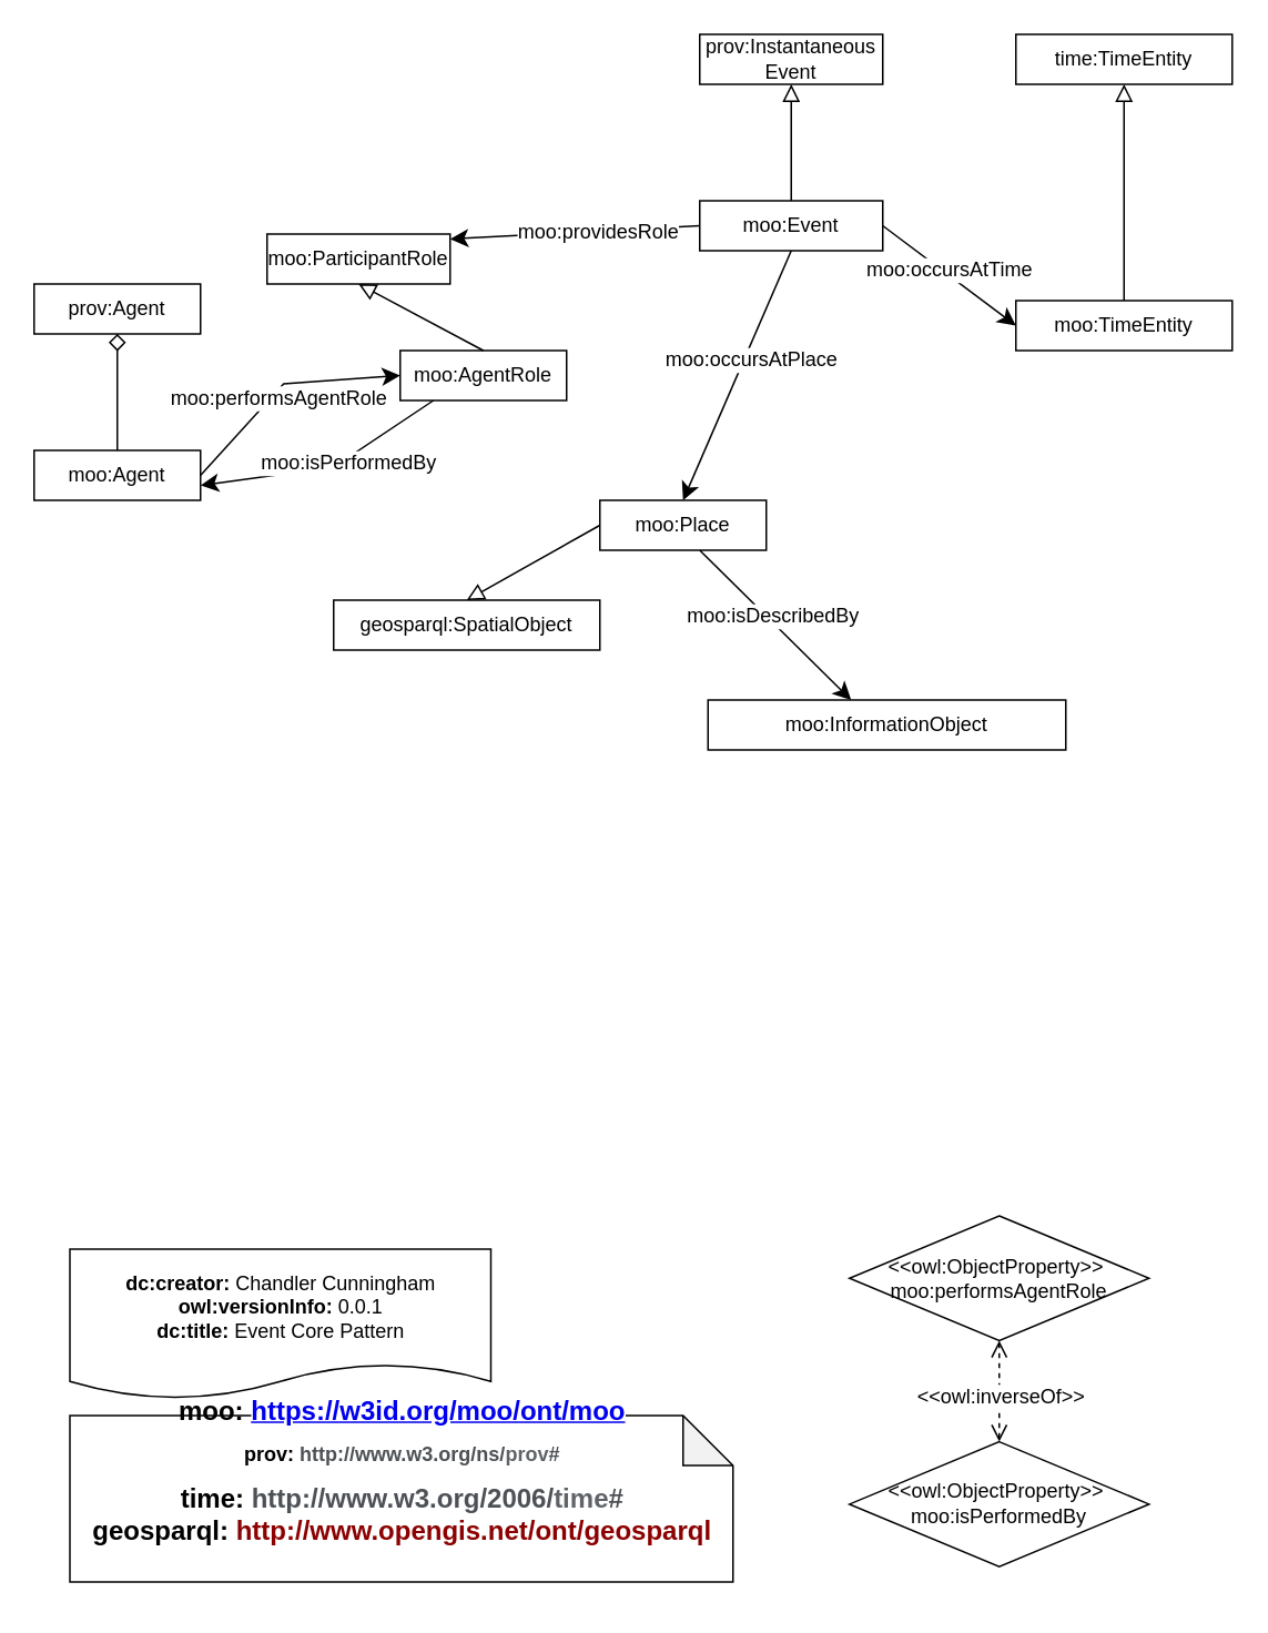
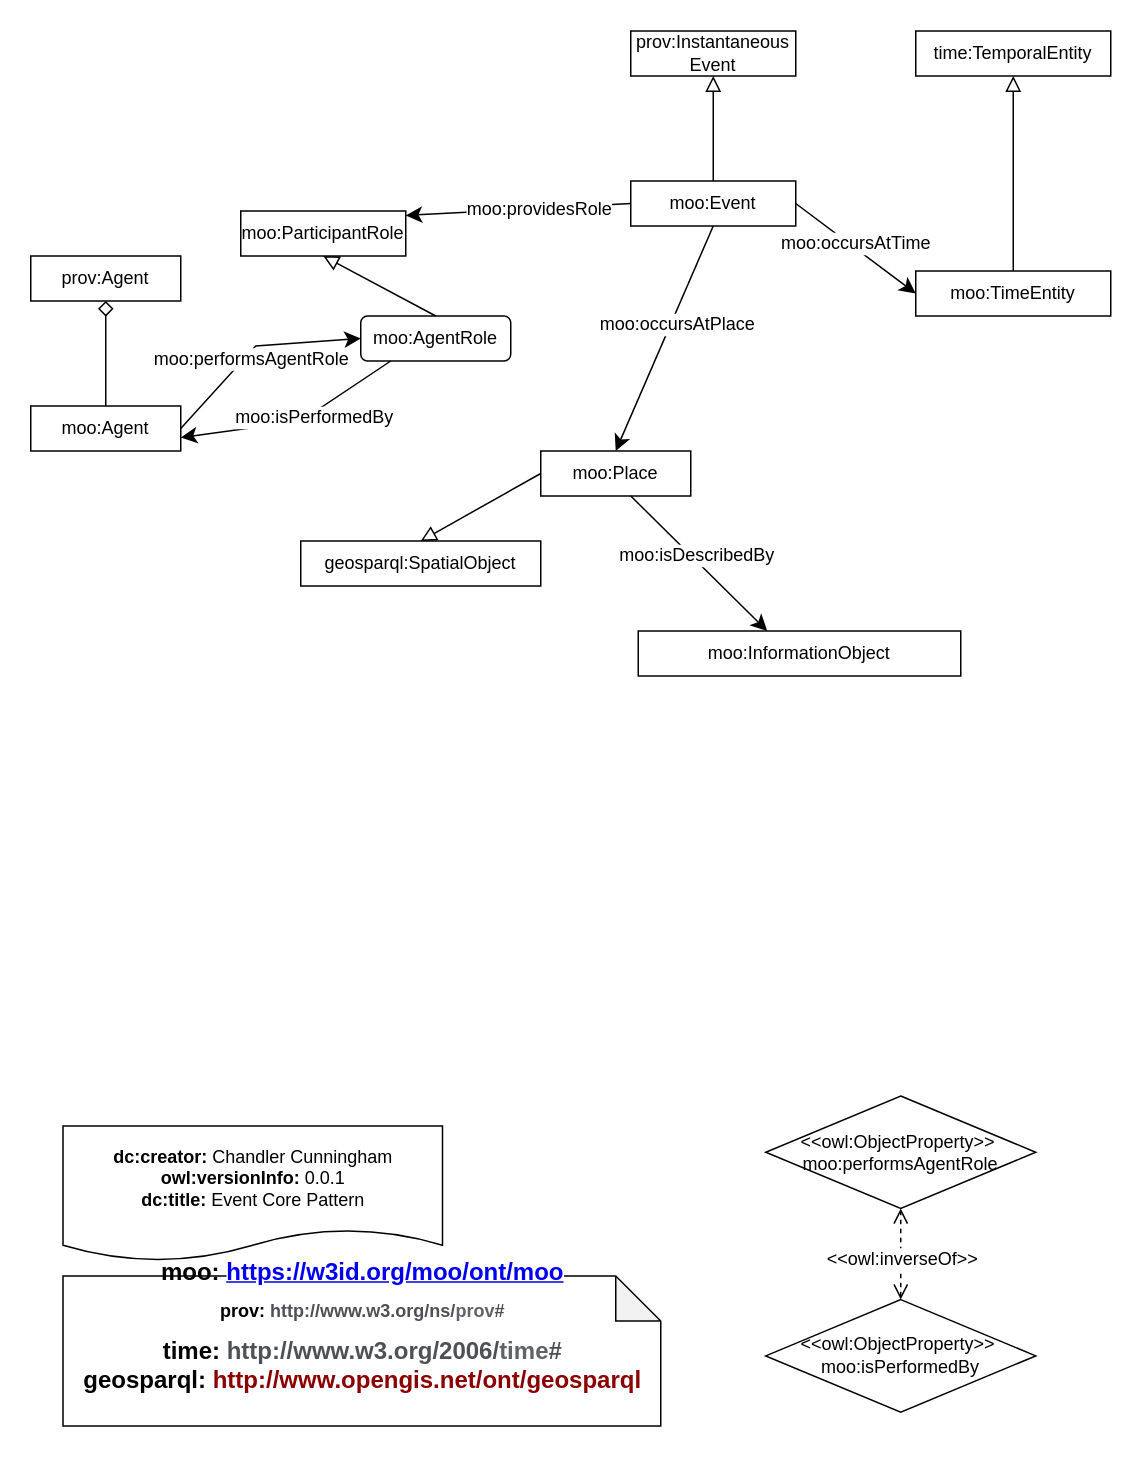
- <mxCell id="6" value="time:TimeEntity" style="rounded=0;whiteSpace=wrap;html=1;snapToPoint=1;points=[[0.1,0],[0.2,0],[0.3,0],[0.4,0],[0.5,0],[0.6,0],[0.7,0],[0.8,0],[0.9,0],[0,0.1],[0,0.3],[0,0.5],[0,0.7],[0,0.9],[0.1,1],[0.2,1],[0.3,1],[0.4,1],[0.5,1],[0.6,1],[0.7,1],[0.8,1],[0.9,1],[1,0.1],[1,0.3],[1,0.5],[1,0.7],[1,0.9]];" parent="1" vertex="1"><mxGeometry x="610" y="20" width="130" height="30" as="geometry" /></mxCell>
+ <mxCell id="6" value="time:TemporalEntity" style="rounded=0;whiteSpace=wrap;html=1;snapToPoint=1;points=[[0.1,0],[0.2,0],[0.3,0],[0.4,0],[0.5,0],[0.6,0],[0.7,0],[0.8,0],[0.9,0],[0,0.1],[0,0.3],[0,0.5],[0,0.7],[0,0.9],[0.1,1],[0.2,1],[0.3,1],[0.4,1],[0.5,1],[0.6,1],[0.7,1],[0.8,1],[0.9,1],[1,0.1],[1,0.3],[1,0.5],[1,0.7],[1,0.9]];" parent="1" vertex="1"><mxGeometry x="610" y="20" width="130" height="30" as="geometry" /></mxCell>
- <mxCell id="9" value="moo:AgentRole" style="rounded=0;whiteSpace=wrap;html=1;snapToPoint=1;points=[[0.1,0],[0.2,0],[0.3,0],[0.4,0],[0.5,0],[0.6,0],[0.7,0],[0.8,0],[0.9,0],[0,0.1],[0,0.3],[0,0.5],[0,0.7],[0,0.9],[0.1,1],[0.2,1],[0.3,1],[0.4,1],[0.5,1],[0.6,1],[0.7,1],[0.8,1],[0.9,1],[1,0.1],[1,0.3],[1,0.5],[1,0.7],[1,0.9]];" parent="1" vertex="1"><mxGeometry x="240" y="210" width="100" height="30" as="geometry" /></mxCell>
+ <mxCell id="9" value="moo:AgentRole" style="whiteSpace=wrap;html=1;snapToPoint=1;points=[[0.1,0],[0.2,0],[0.3,0],[0.4,0],[0.5,0],[0.6,0],[0.7,0],[0.8,0],[0.9,0],[0,0.1],[0,0.3],[0,0.5],[0,0.7],[0,0.9],[0.1,1],[0.2,1],[0.3,1],[0.4,1],[0.5,1],[0.6,1],[0.7,1],[0.8,1],[0.9,1],[1,0.1],[1,0.3],[1,0.5],[1,0.7],[1,0.9]];rounded=1;" parent="1" vertex="1"><mxGeometry x="240" y="210" width="100" height="30" as="geometry" /></mxCell>
